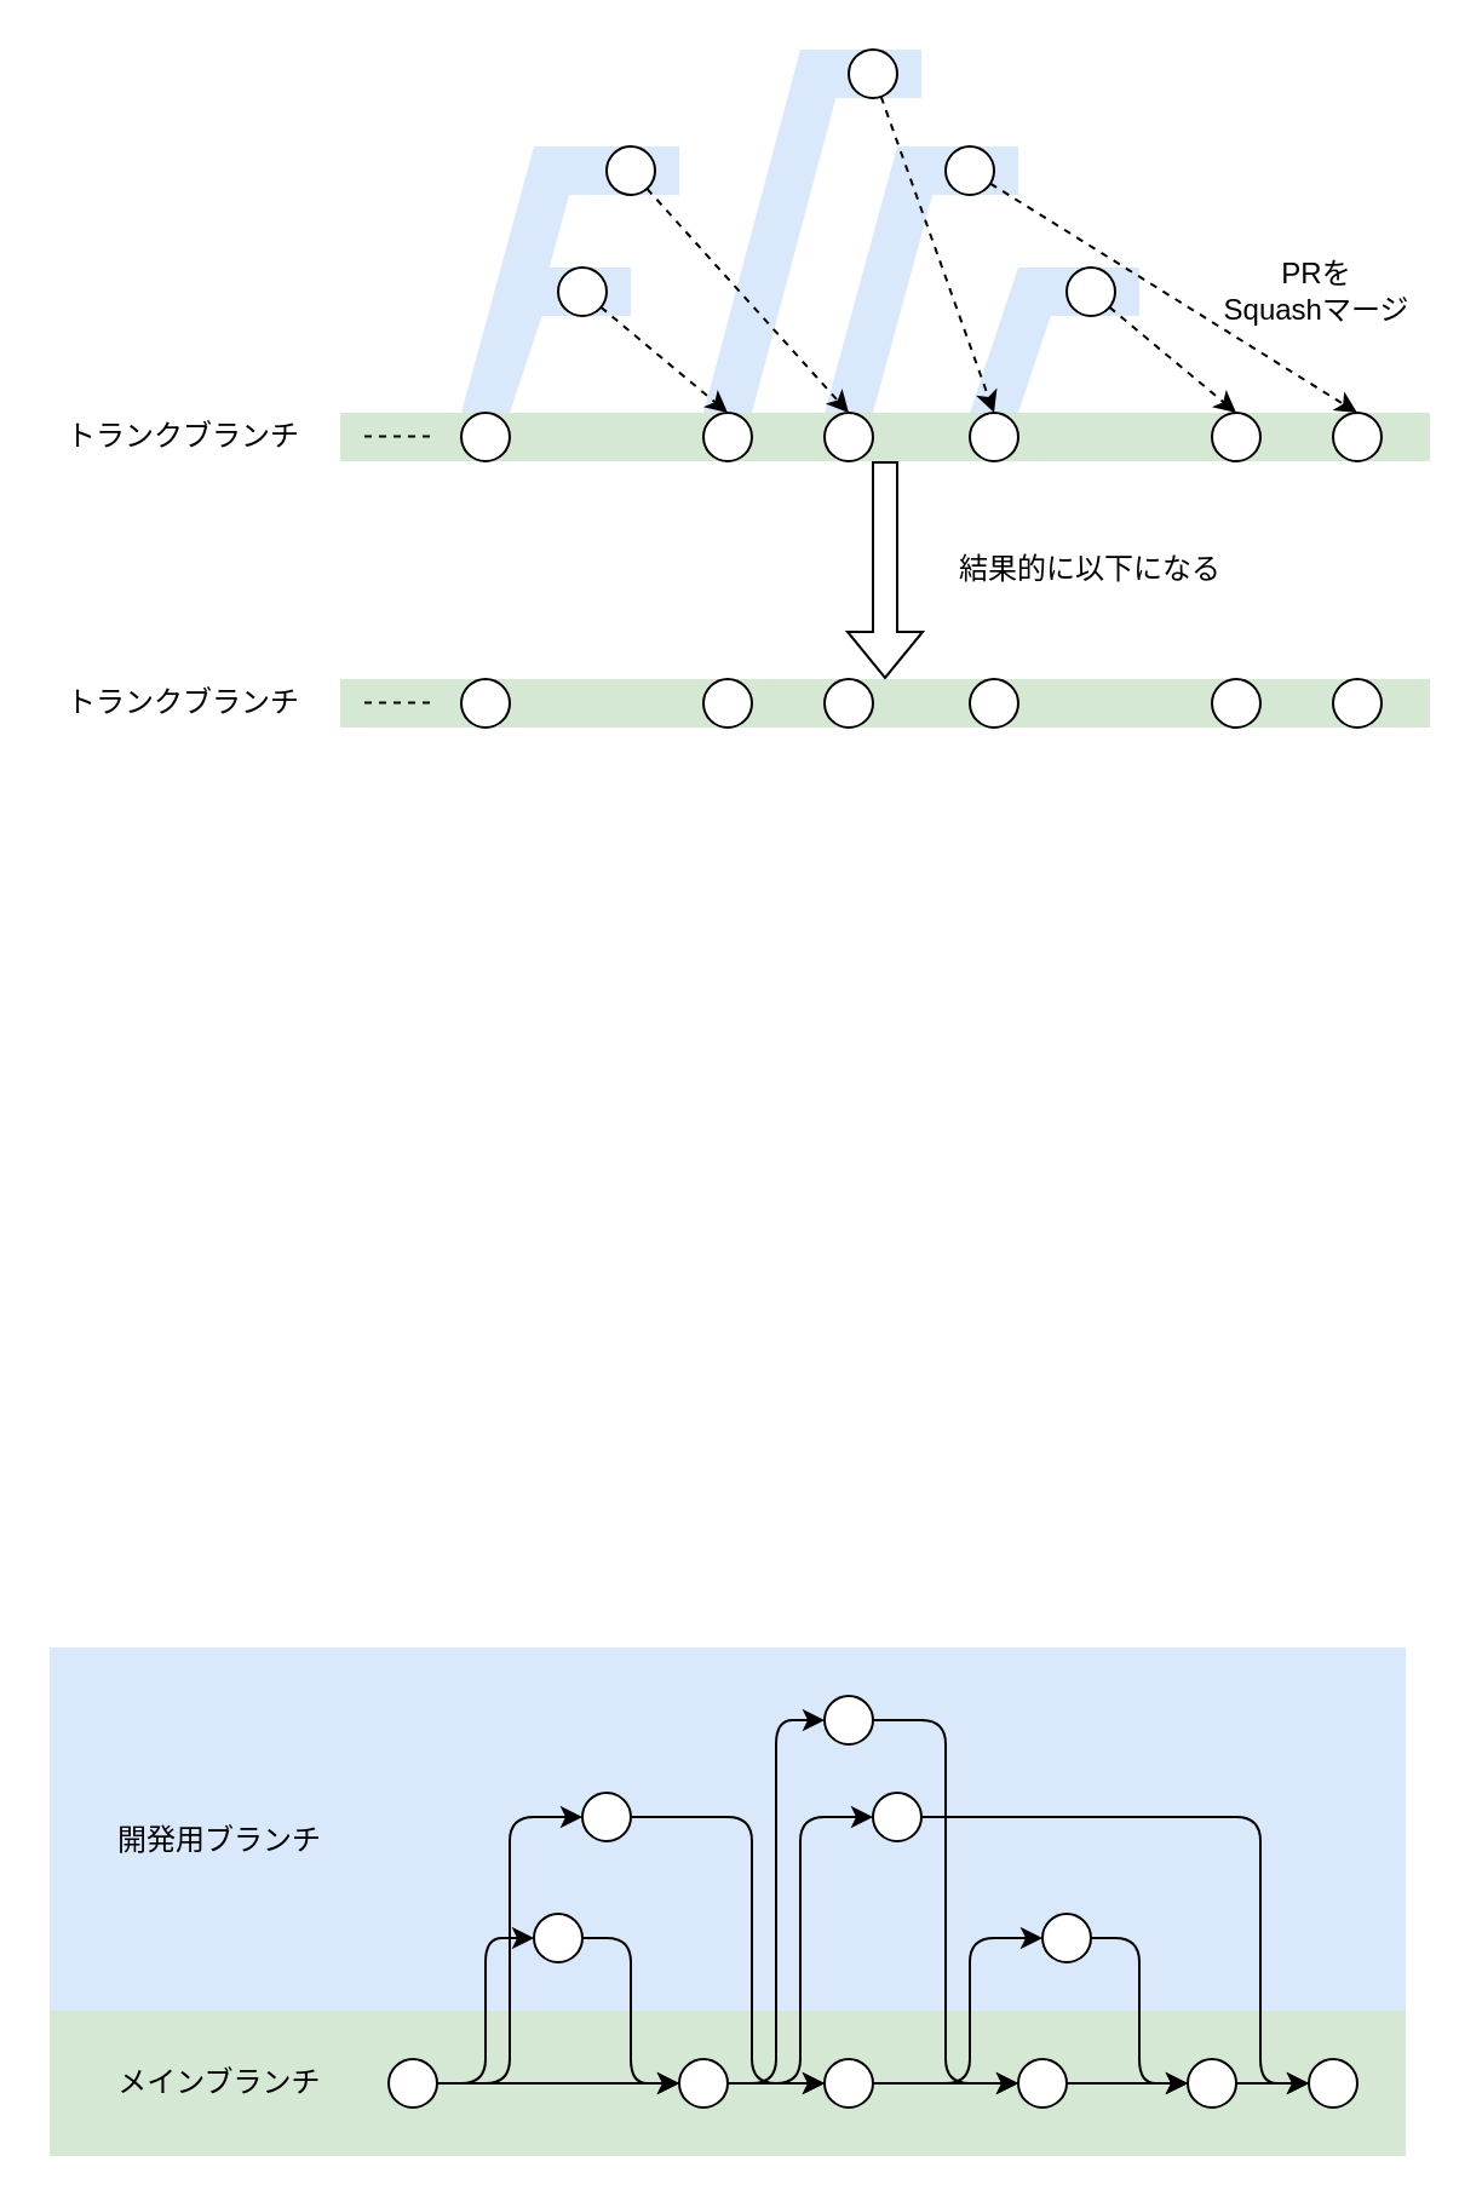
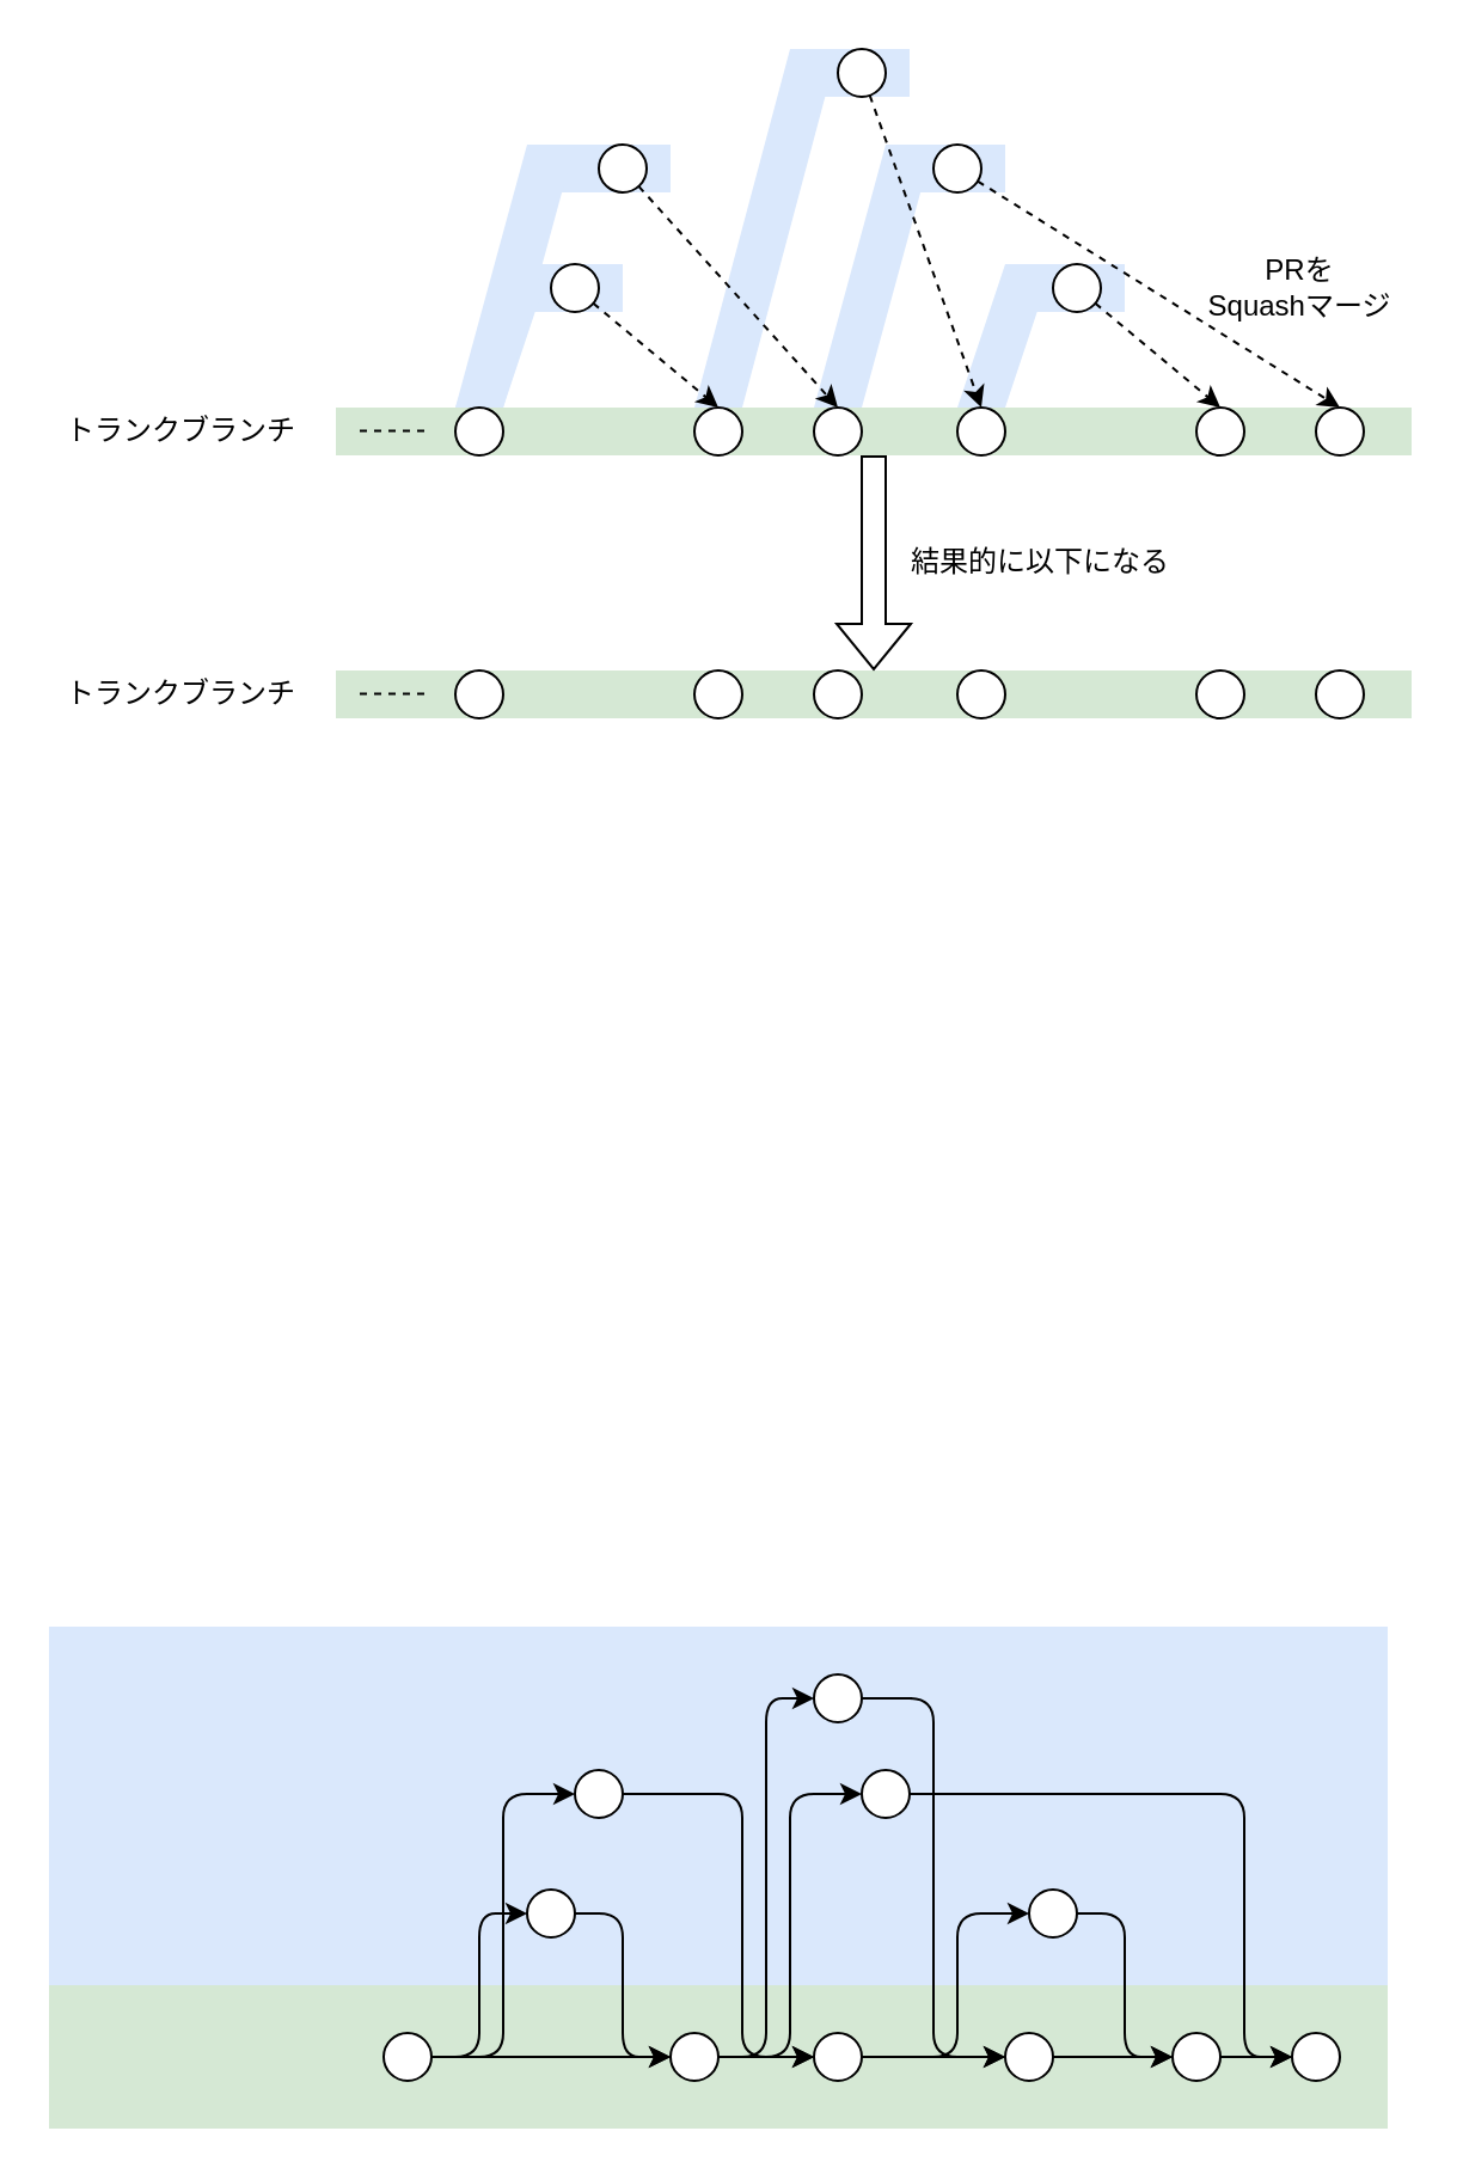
- <mxCell id="72" value="結果的に以下になる" style="text;html=1;align=center;verticalAlign=middle;whiteSpace=wrap;rounded=0;" parent="1" vertex="1"><mxGeometry x="385" y="220" width="130" height="30" as="geometry" /></mxCell>
+ <mxCell id="72" value="結果的に以下になる" style="text;html=1;align=center;verticalAlign=middle;whiteSpace=wrap;rounded=0;" parent="1" vertex="1"><mxGeometry x="370" y="220" width="130" height="30" as="geometry" /></mxCell>
- <mxCell id="61" value="開発用ブランチ" style="text;html=1;strokeColor=none;fillColor=none;align=center;verticalAlign=middle;whiteSpace=wrap;rounded=0;" parent="1" vertex="1"><mxGeometry x="39.5" y="750" width="101" height="20" as="geometry" /></mxCell>
- <mxCell id="62" value="メインブランチ" style="text;html=1;strokeColor=none;fillColor=none;align=center;verticalAlign=middle;whiteSpace=wrap;rounded=0;" parent="1" vertex="1"><mxGeometry x="34.5" y="848.75" width="111" height="22.5" as="geometry" /></mxCell>
